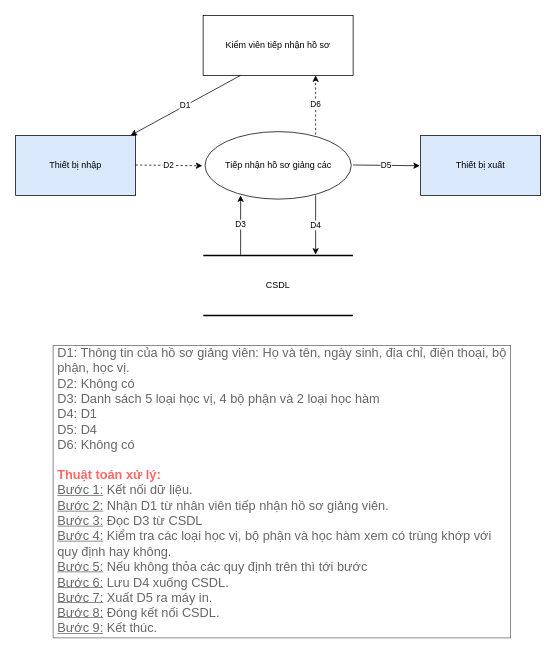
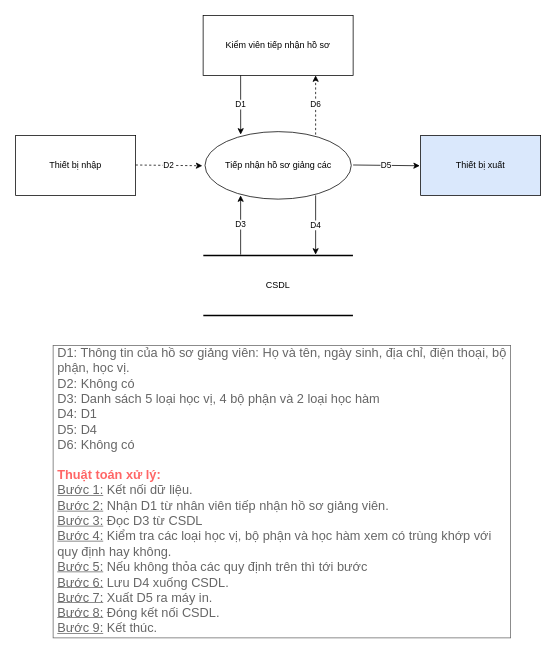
- <mxCell id="7" value="D1" style="endArrow=classic;html=1;rounded=0;exitX=0.25;exitY=1;exitDx=0;exitDy=0;" edge="1" parent="1" source="2" target="3"><mxGeometry width="50" height="50" relative="1" as="geometry"><mxPoint x="350" y="360" as="sourcePoint" /><mxPoint x="330" y="170" as="targetPoint" /></mxGeometry></mxCell>
+ <mxCell id="7" value="D1" style="endArrow=classic;html=1;rounded=0;exitX=0.25;exitY=1;exitDx=0;exitDy=0;entryX=0.244;entryY=0.044;entryDx=0;entryDy=0;entryPerimeter=0;" edge="1" parent="1" source="2" target="6"><mxGeometry width="50" height="50" relative="1" as="geometry"><mxPoint x="350" y="360" as="sourcePoint" /><mxPoint x="330" y="170" as="targetPoint" /></mxGeometry></mxCell>
- <mxCell id="3" value="Thiết bị nhập" style="rounded=0;whiteSpace=wrap;html=1;fillColor=#dae8fc;" vertex="1" parent="1"><mxGeometry x="20" y="180" width="160" height="80" as="geometry" /></mxCell>
+ <mxCell id="3" value="Thiết bị nhập" style="rounded=0;whiteSpace=wrap;html=1;" vertex="1" parent="1"><mxGeometry x="20" y="180" width="160" height="80" as="geometry" /></mxCell>
